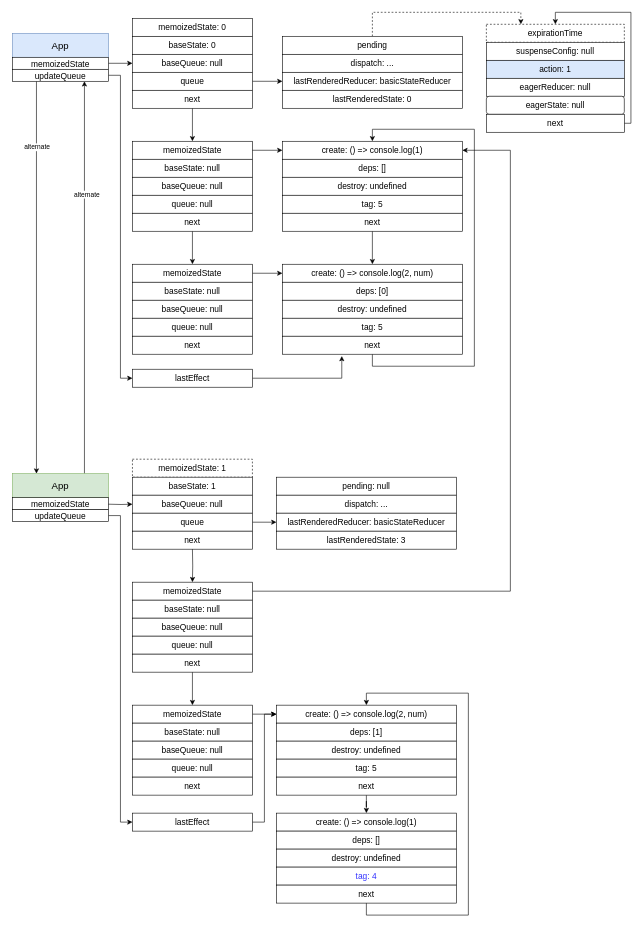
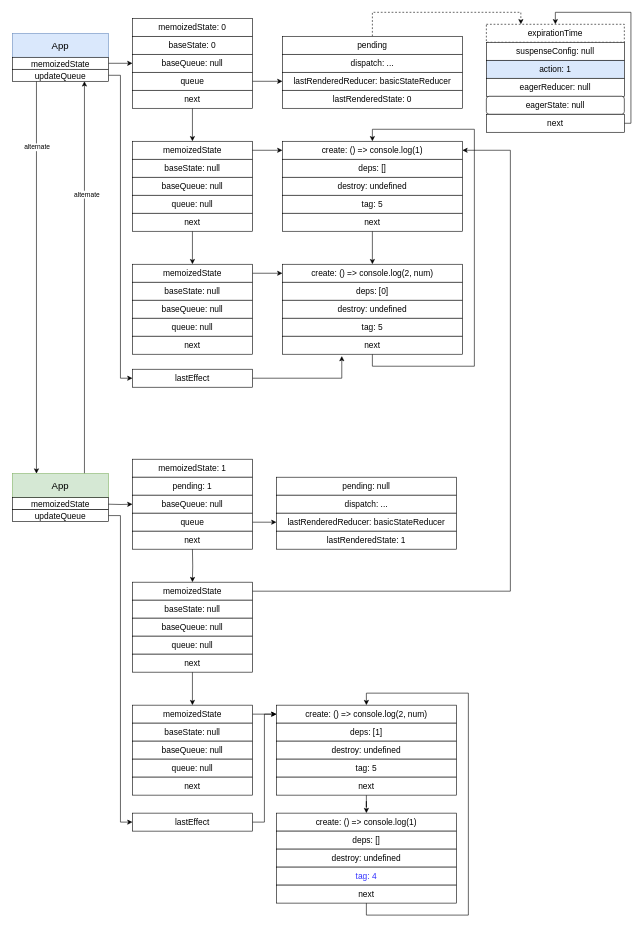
- <mxCell id="56" value="&lt;span style=&quot;font-size: 14px&quot;&gt;memoizedState: 1&lt;/span&gt;" style="rounded=0;whiteSpace=wrap;html=1;fontSize=14;dashed=1;" parent="1" vertex="1"><mxGeometry x="220" y="765" width="200" height="30" as="geometry" /></mxCell>
+ <mxCell id="56" value="&lt;span style=&quot;font-size: 14px&quot;&gt;memoizedState: 1&lt;/span&gt;" style="rounded=0;whiteSpace=wrap;html=1;fontSize=14;" parent="1" vertex="1"><mxGeometry x="220" y="765" width="200" height="30" as="geometry" /></mxCell>
- <mxCell id="57" value="baseState: 1" style="rounded=0;whiteSpace=wrap;html=1;fontSize=14;" parent="1" vertex="1"><mxGeometry x="220" y="795" width="200" height="30" as="geometry" /></mxCell>
+ <mxCell id="57" value="pending: 1" style="rounded=0;whiteSpace=wrap;html=1;fontSize=14;" parent="1" vertex="1"><mxGeometry x="220" y="795" width="200" height="30" as="geometry" /></mxCell>
- <mxCell id="65" value="lastRenderedState: 3" style="rounded=0;whiteSpace=wrap;html=1;fontSize=14;" parent="1" vertex="1"><mxGeometry x="460" y="885" width="300" height="30" as="geometry" /></mxCell>
+ <mxCell id="65" value="lastRenderedState: 1" style="rounded=0;whiteSpace=wrap;html=1;fontSize=14;" parent="1" vertex="1"><mxGeometry x="460" y="885" width="300" height="30" as="geometry" /></mxCell>
